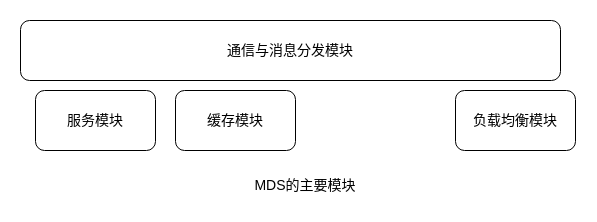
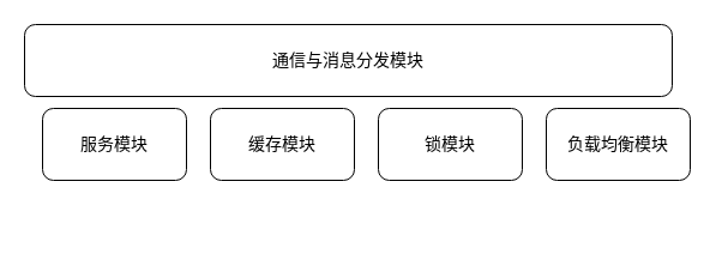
+ <mxCell id="5" value="锁模块" style="rounded=1;whiteSpace=wrap;html=1;fontSize=14;" vertex="1" parent="1"><mxGeometry x="315" y="90" width="120" height="60" as="geometry" /></mxCell>
- <mxCell id="7" value="MDS的主要模块" style="text;html=1;strokeColor=none;fillColor=none;align=center;verticalAlign=middle;whiteSpace=wrap;rounded=0;fontSize=14;" vertex="1" parent="1"><mxGeometry x="240" y="170" width="130" height="30" as="geometry" /></mxCell>
